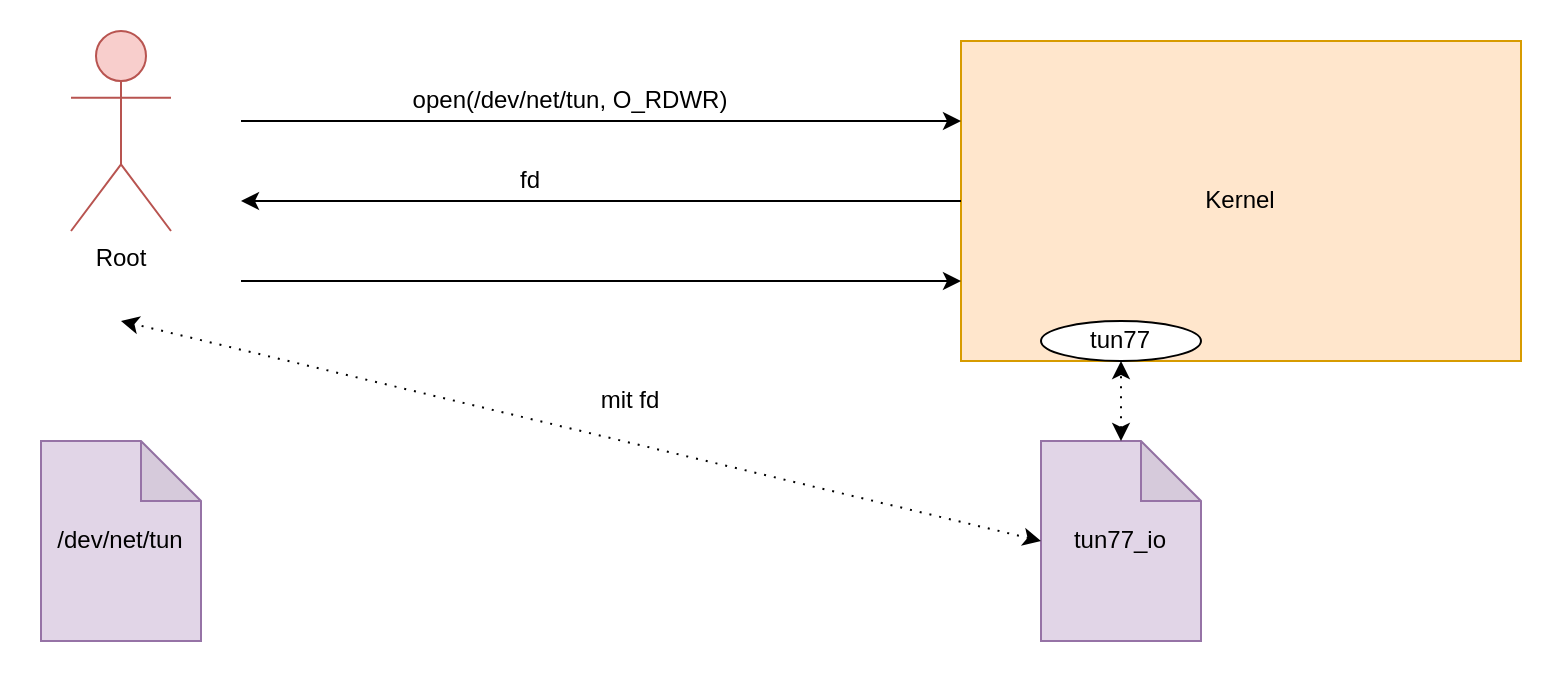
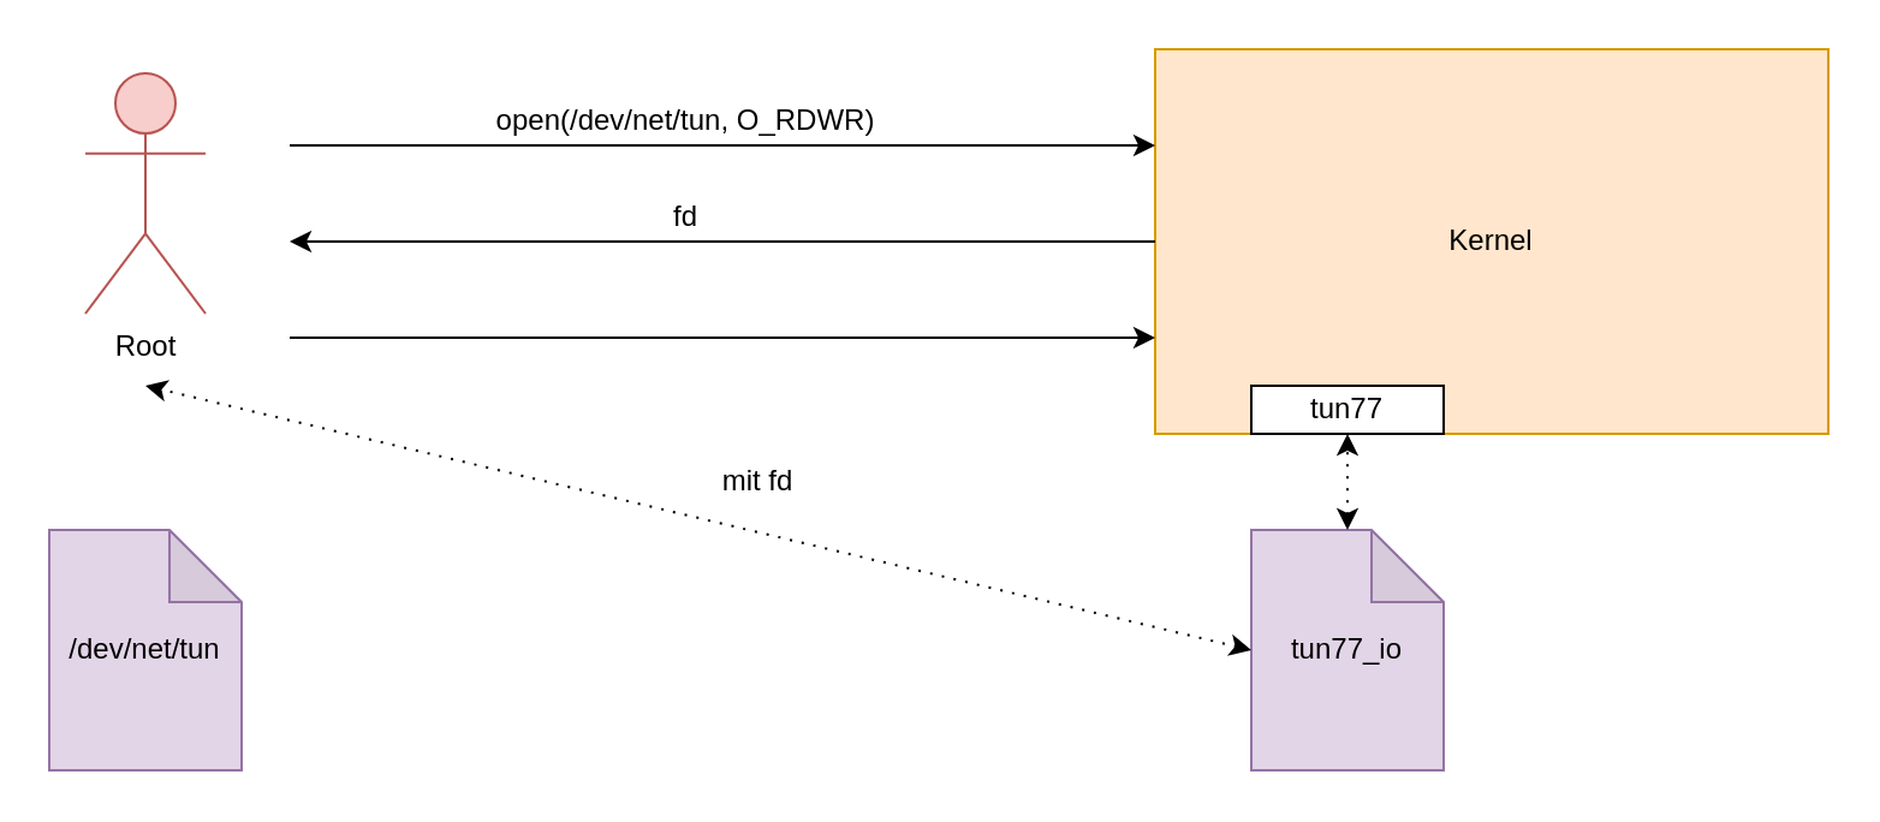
- <mxCell id="2" value="Root" style="shape=umlActor;verticalLabelPosition=bottom;labelBackgroundColor=#ffffff;verticalAlign=top;html=1;outlineConnect=0;fillColor=#f8cecc;strokeColor=#b85450;" vertex="1" parent="1"><mxGeometry x="35" y="15" width="50" height="100" as="geometry" /></mxCell>
+ <mxCell id="2" value="Root" style="shape=umlActor;verticalLabelPosition=bottom;labelBackgroundColor=#ffffff;verticalAlign=top;html=1;outlineConnect=0;fillColor=#f8cecc;strokeColor=#b85450;" vertex="1" parent="1"><mxGeometry x="35" y="30" width="50" height="100" as="geometry" /></mxCell>
- <mxCell id="7" value="fd" style="text;html=1;strokeColor=none;fillColor=none;align=center;verticalAlign=middle;whiteSpace=wrap;rounded=0;" vertex="1" parent="1"><mxGeometry x="245" y="80" width="40" height="20" as="geometry" /></mxCell>
+ <mxCell id="7" value="fd" style="text;html=1;strokeColor=none;fillColor=none;align=center;verticalAlign=middle;whiteSpace=wrap;rounded=0;" vertex="1" parent="1"><mxGeometry x="265" y="80" width="40" height="20" as="geometry" /></mxCell>
- <mxCell id="10" value="tun77" style="ellipse;whiteSpace=wrap;html=1;" vertex="1" parent="1"><mxGeometry x="520" y="160" width="80" height="20" as="geometry" /></mxCell>
+ <mxCell id="10" value="tun77" style="rounded=0;whiteSpace=wrap;html=1;" vertex="1" parent="1"><mxGeometry x="520" y="160" width="80" height="20" as="geometry" /></mxCell>
